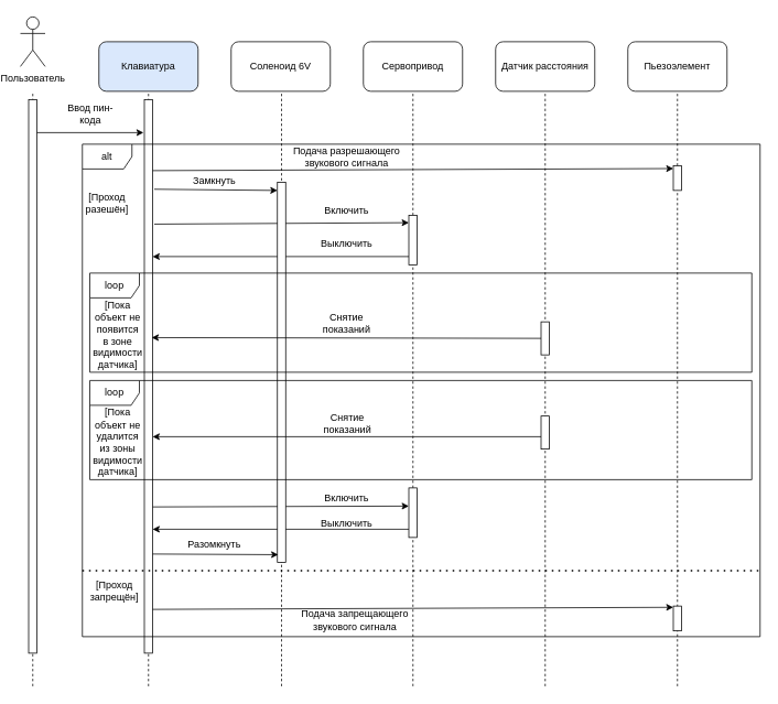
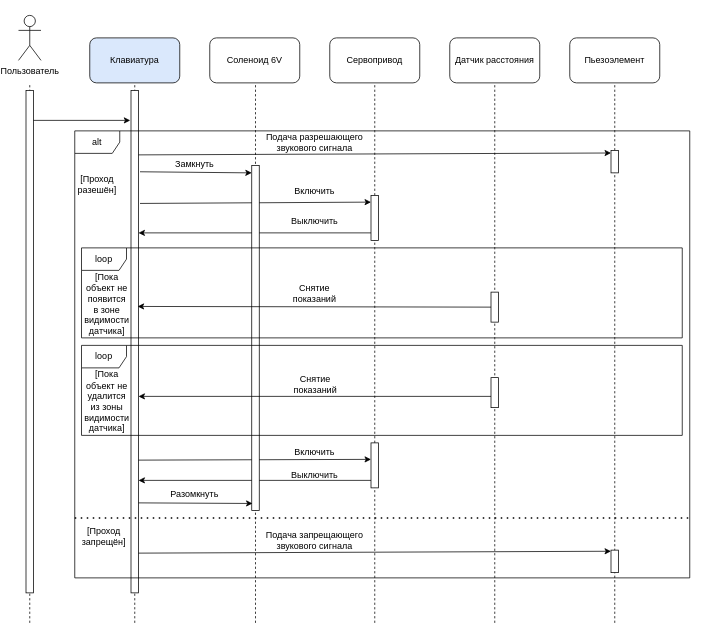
- <mxCell id="16" value="Ввод пин-кода" style="text;html=1;align=center;verticalAlign=middle;whiteSpace=wrap;rounded=0;" vertex="1" parent="1"><mxGeometry x="75" y="122" width="60" height="30" as="geometry" /></mxCell>
- <mxCell id="52" value="Подача запрещающего звукового сигнала" style="text;html=1;align=center;verticalAlign=middle;whiteSpace=wrap;rounded=0;" vertex="1" parent="1"><mxGeometry x="350" y="735" width="150" height="30" as="geometry" /></mxCell>
+ <mxCell id="52" value="Подача запрещающего звукового сигнала" style="text;html=1;align=center;verticalAlign=middle;whiteSpace=wrap;rounded=0;" vertex="1" parent="1"><mxGeometry x="340" y="705" width="150" height="30" as="geometry" /></mxCell>
